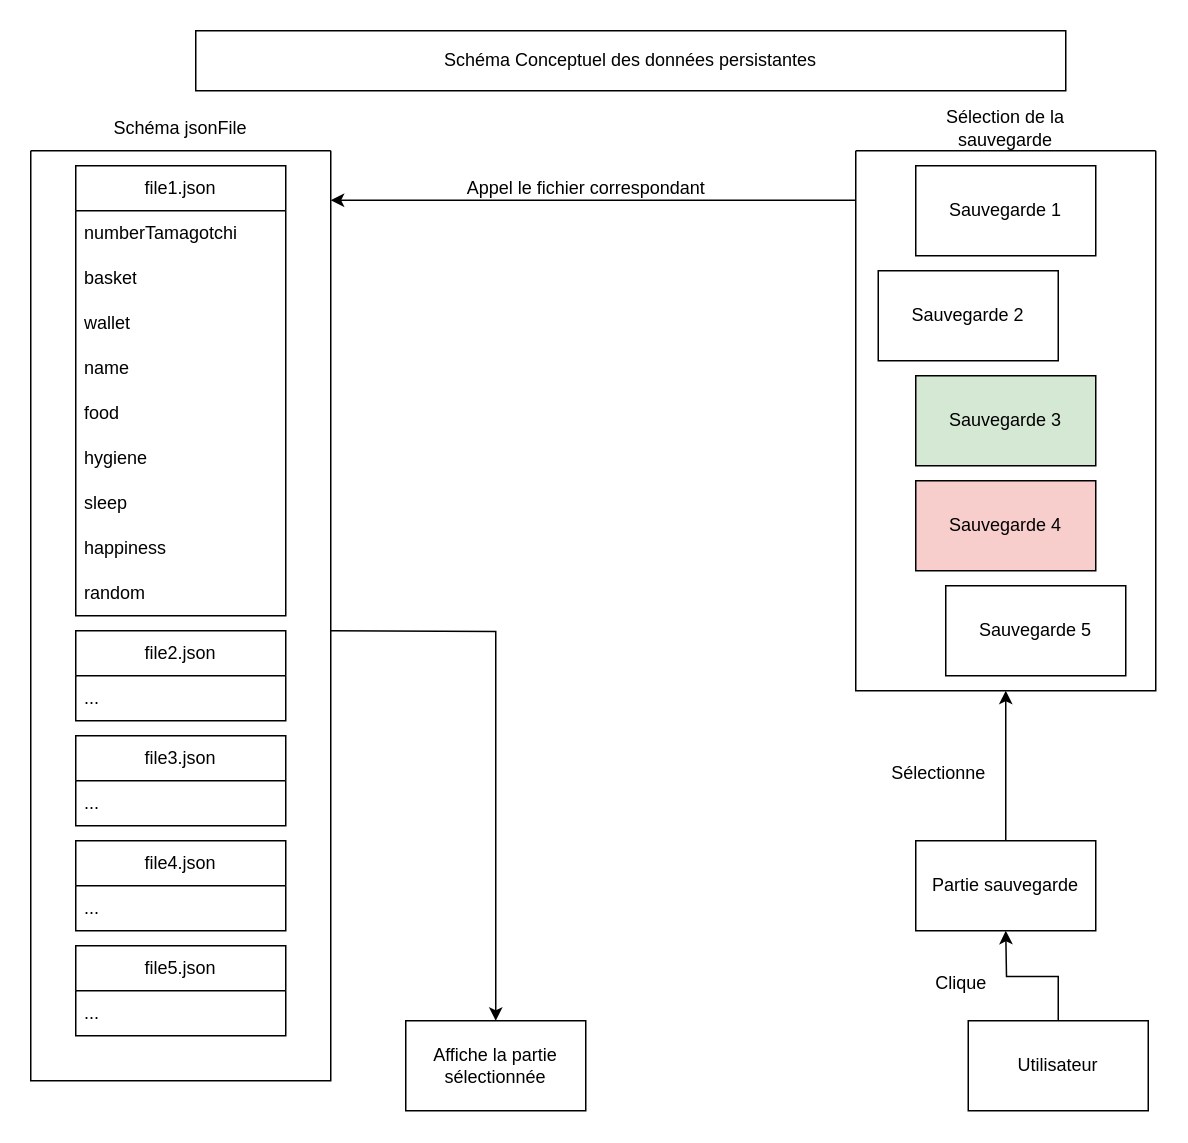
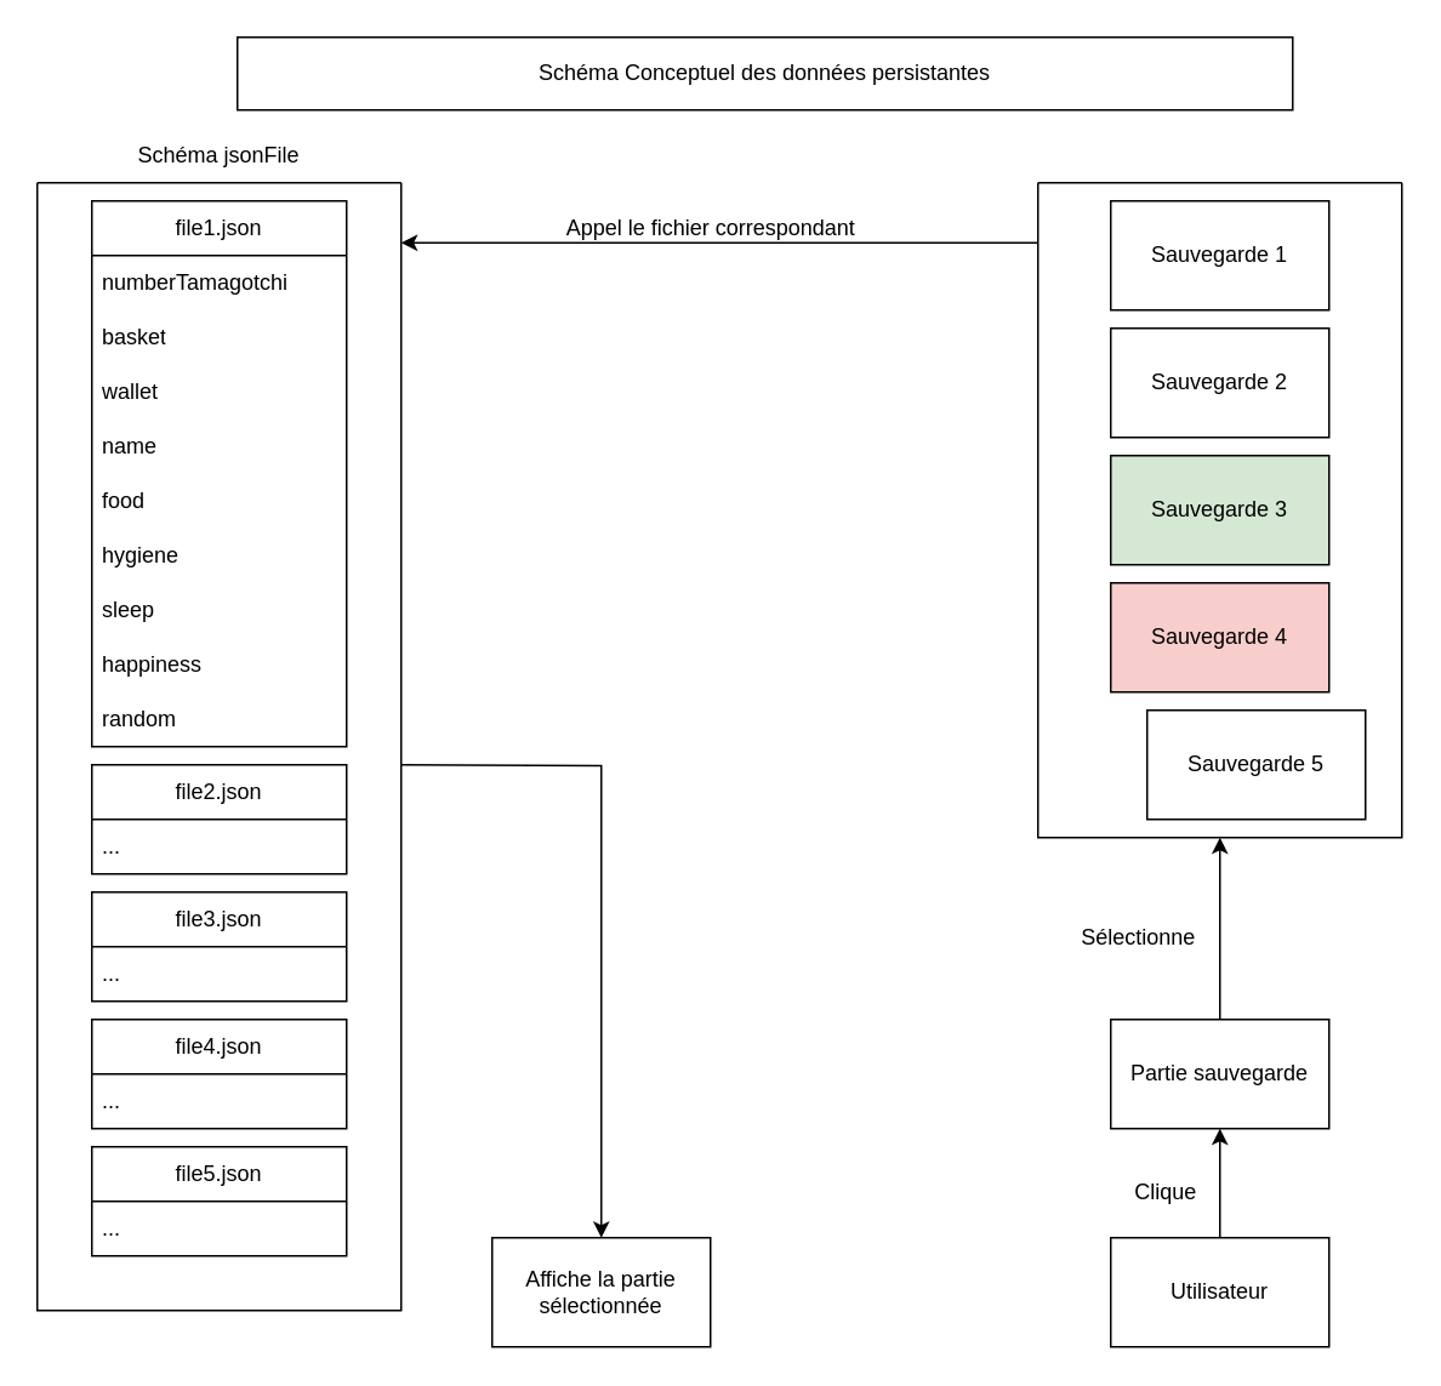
- <mxCell id="30" value="Sélection de la sauvegarde" style="text;html=1;strokeColor=none;fillColor=none;align=center;verticalAlign=middle;whiteSpace=wrap;rounded=0;" parent="1" vertex="1"><mxGeometry x="610" y="70" width="120" height="30" as="geometry" /></mxCell>
- <mxCell id="26" value="Sauvegarde 2" style="rounded=0;whiteSpace=wrap;html=1;" parent="24" vertex="1"><mxGeometry x="15" y="80" width="120" height="60" as="geometry" /></mxCell>
+ <mxCell id="26" value="Sauvegarde 2" style="rounded=0;whiteSpace=wrap;html=1;" parent="24" vertex="1"><mxGeometry x="40" y="80" width="120" height="60" as="geometry" /></mxCell>
- <mxCell id="34" value="Utilisateur" style="rounded=0;whiteSpace=wrap;html=1;" parent="1" vertex="1"><mxGeometry x="645" y="680" width="120" height="60" as="geometry" /></mxCell>
+ <mxCell id="34" value="Utilisateur" style="rounded=0;whiteSpace=wrap;html=1;" parent="1" vertex="1"><mxGeometry x="610" y="680" width="120" height="60" as="geometry" /></mxCell>
